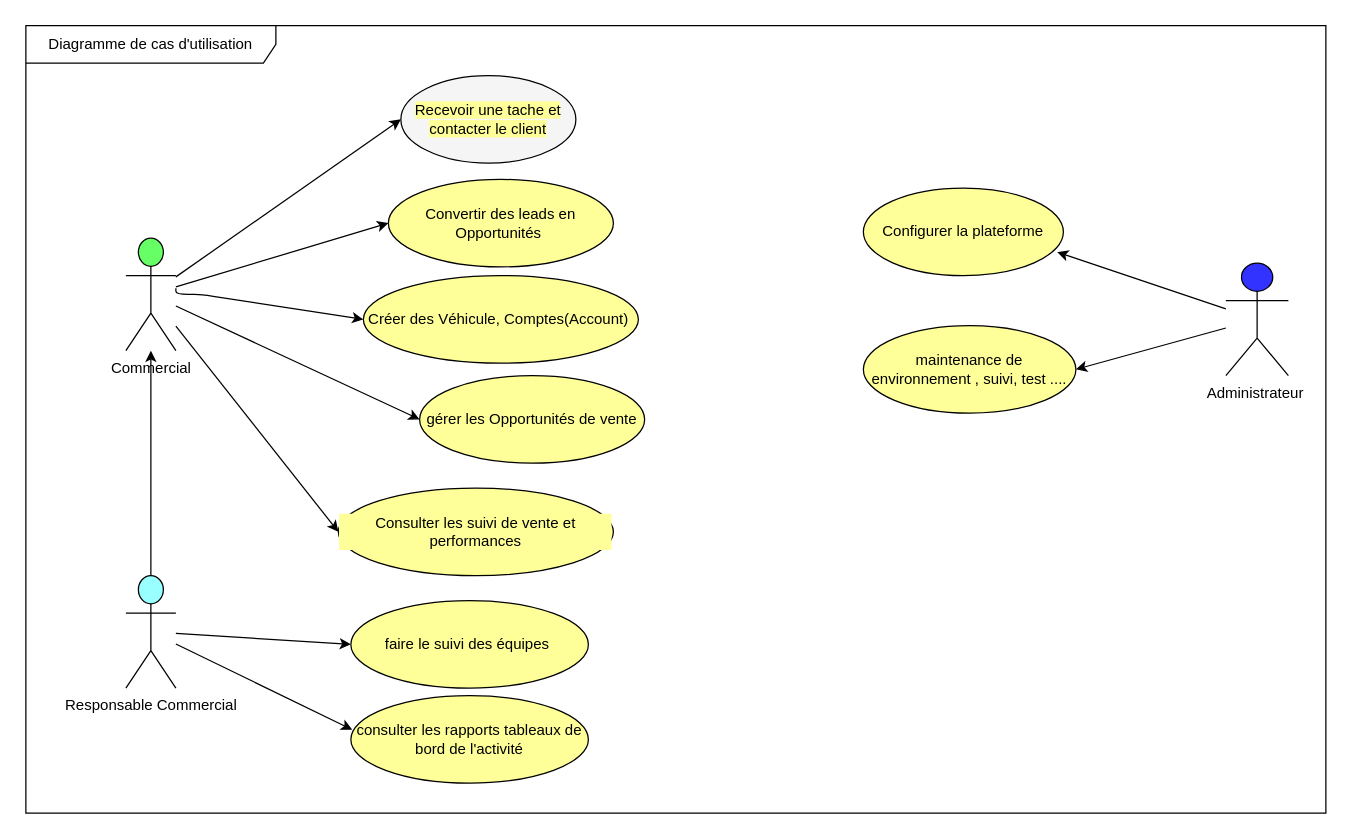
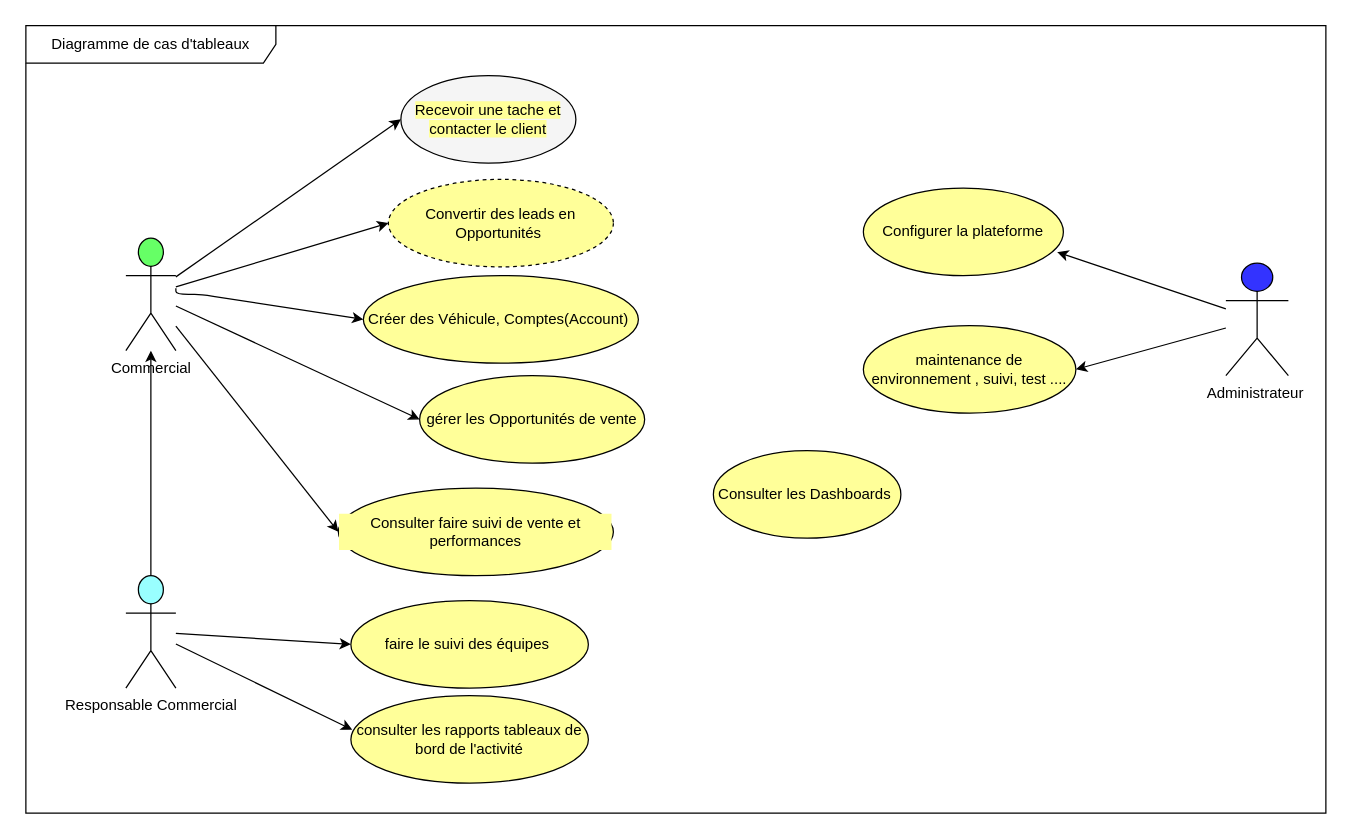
- <mxCell id="10" value="Diagramme de cas d'utilisation" style="shape=umlFrame;whiteSpace=wrap;html=1;width=200;height=30;" vertex="1" parent="1"><mxGeometry x="20" y="20" width="1040" height="630" as="geometry" /></mxCell>
+ <mxCell id="10" value="Diagramme de cas d'tableaux" style="shape=umlFrame;whiteSpace=wrap;html=1;width=200;height=30;" vertex="1" parent="1"><mxGeometry x="20" y="20" width="1040" height="630" as="geometry" /></mxCell>
- <mxCell id="24" value="Convertir des leads en Opportunités&amp;nbsp;" style="ellipse;whiteSpace=wrap;html=1;fillColor=#FFFF99;" vertex="1" parent="1"><mxGeometry x="310" y="143" width="180" height="70" as="geometry" /></mxCell>
+ <mxCell id="24" value="Convertir des leads en Opportunités&amp;nbsp;" style="ellipse;whiteSpace=wrap;html=1;fillColor=#FFFF99;dashed=1;" vertex="1" parent="1"><mxGeometry x="310" y="143" width="180" height="70" as="geometry" /></mxCell>
+ <mxCell id="14" value="Consulter les Dashboards&amp;nbsp;" style="ellipse;whiteSpace=wrap;html=1;fillColor=#FFFF99;labelBackgroundColor=#FFFF99;" vertex="1" parent="1"><mxGeometry x="570" y="360" width="150" height="70" as="geometry" /></mxCell>
- <mxCell id="13" value="Consulter les suivi de vente et performances" style="ellipse;whiteSpace=wrap;html=1;labelBackgroundColor=#FFFF99;fillColor=#FFFF99;" vertex="1" parent="1"><mxGeometry x="270" y="390" width="220" height="70" as="geometry" /></mxCell>
+ <mxCell id="13" value="Consulter faire suivi de vente et performances" style="ellipse;whiteSpace=wrap;html=1;labelBackgroundColor=#FFFF99;fillColor=#FFFF99;" vertex="1" parent="1"><mxGeometry x="270" y="390" width="220" height="70" as="geometry" /></mxCell>
